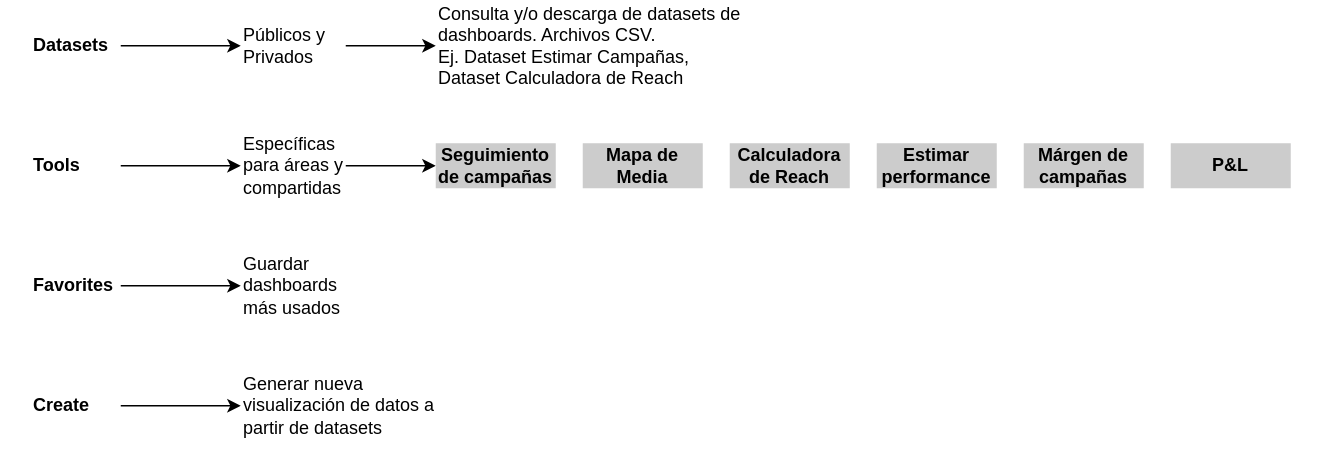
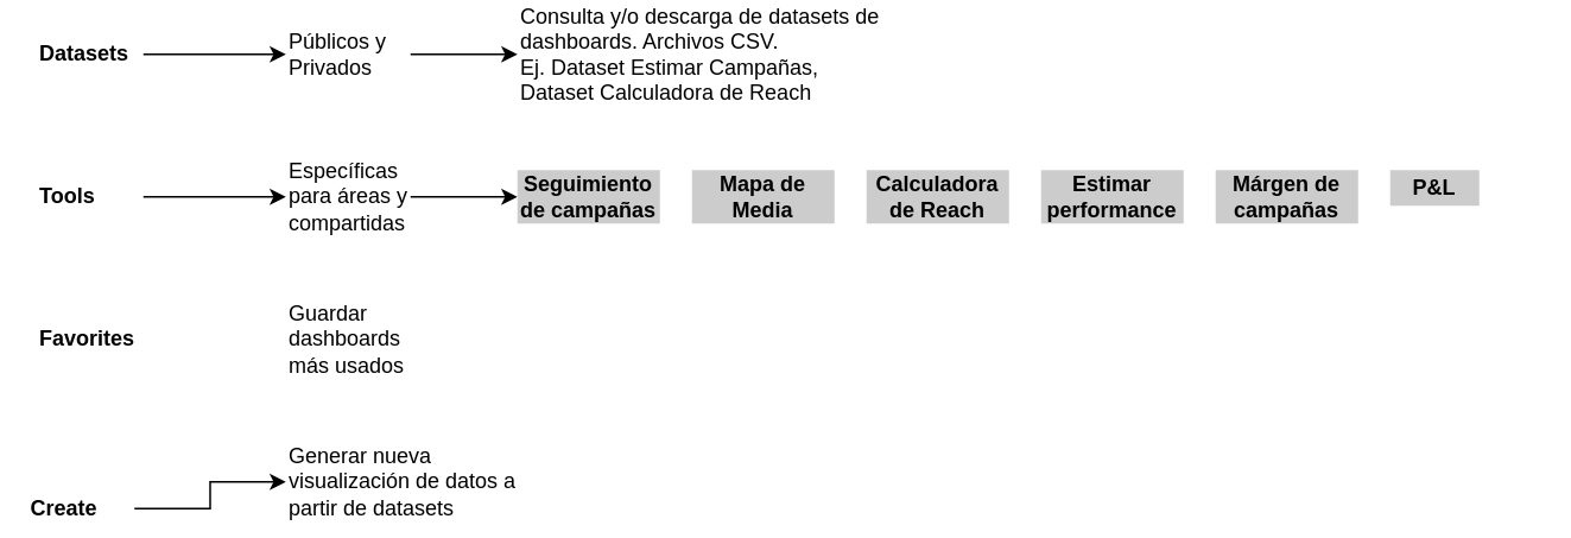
- <mxCell id="22" value="P&amp;amp;L" style="text;html=1;strokeColor=none;align=center;verticalAlign=middle;whiteSpace=wrap;rounded=0;fontStyle=1;fillColor=#CCCCCC;" vertex="1" parent="1"><mxGeometry x="780" y="95" width="80" height="30" as="geometry" /></mxCell>
+ <mxCell id="22" value="P&amp;amp;L" style="text;html=1;strokeColor=none;align=center;verticalAlign=middle;whiteSpace=wrap;rounded=0;fontStyle=1;fillColor=#CCCCCC;" vertex="1" parent="1"><mxGeometry x="780" y="95" width="50" height="20" as="geometry" /></mxCell>
- <mxCell id="4" style="edgeStyle=orthogonalEdgeStyle;rounded=0;orthogonalLoop=1;jettySize=auto;html=1;entryX=0;entryY=0.5;entryDx=0;entryDy=0;" edge="1" parent="1" source="5" target="12"><mxGeometry relative="1" as="geometry" /></mxCell>
- <mxCell id="7" value="Create" style="text;html=1;strokeColor=none;fillColor=none;align=left;verticalAlign=middle;whiteSpace=wrap;rounded=0;fontStyle=1" vertex="1" parent="1"><mxGeometry x="20" y="260" width="60" height="20" as="geometry" /></mxCell>
+ <mxCell id="7" value="Create" style="text;html=1;strokeColor=none;fillColor=none;align=left;verticalAlign=middle;whiteSpace=wrap;rounded=0;fontStyle=1" vertex="1" parent="1"><mxGeometry x="15" y="275" width="60" height="20" as="geometry" /></mxCell>
